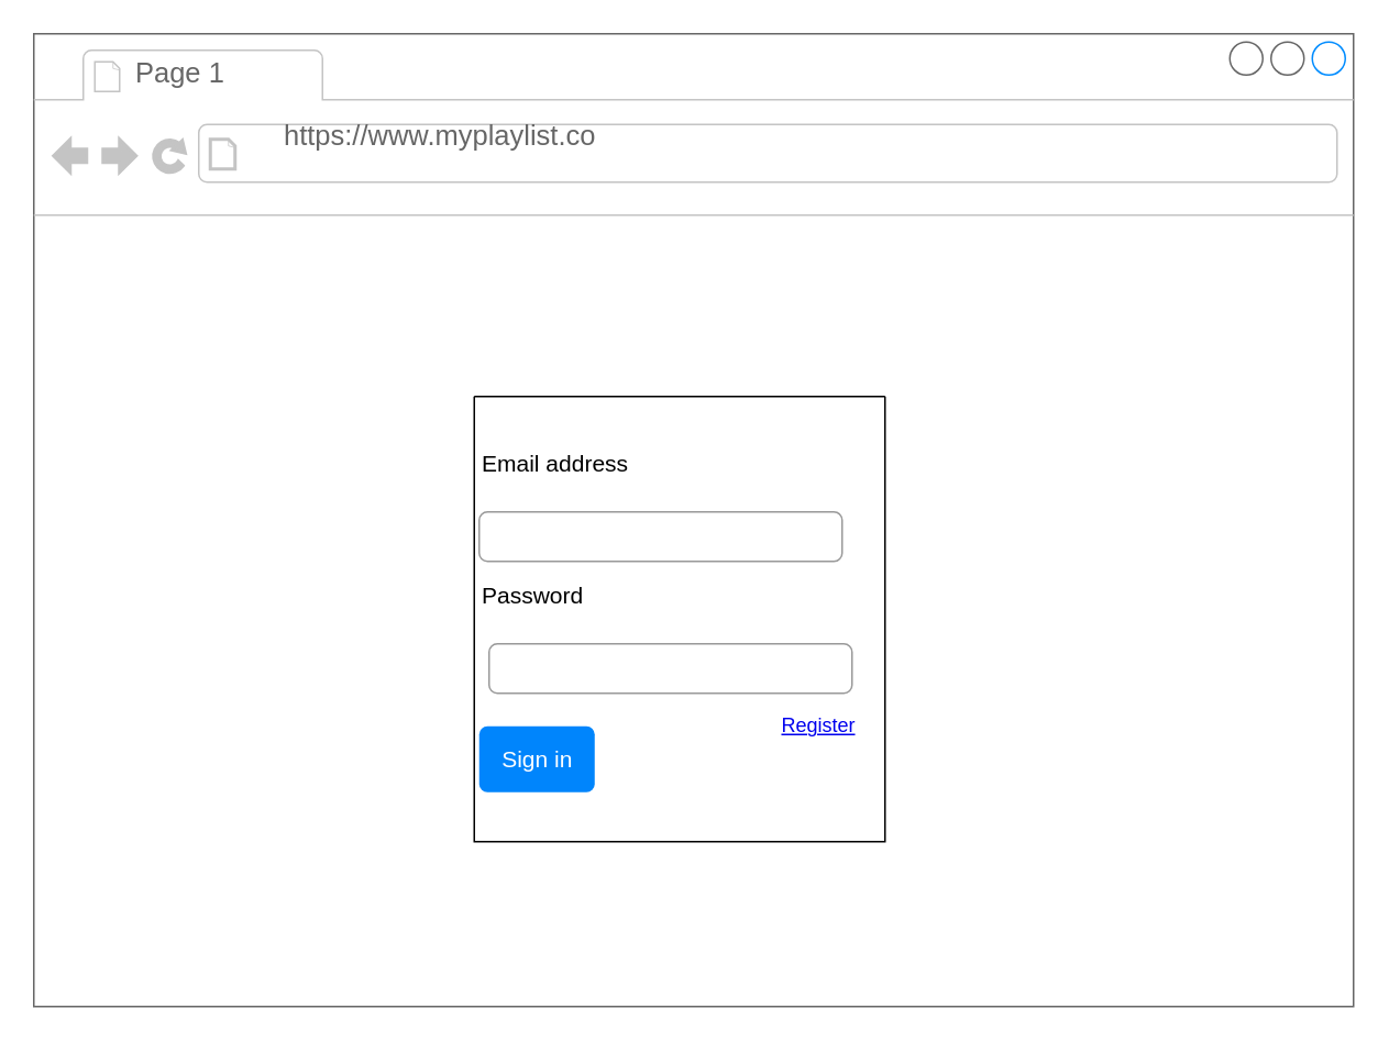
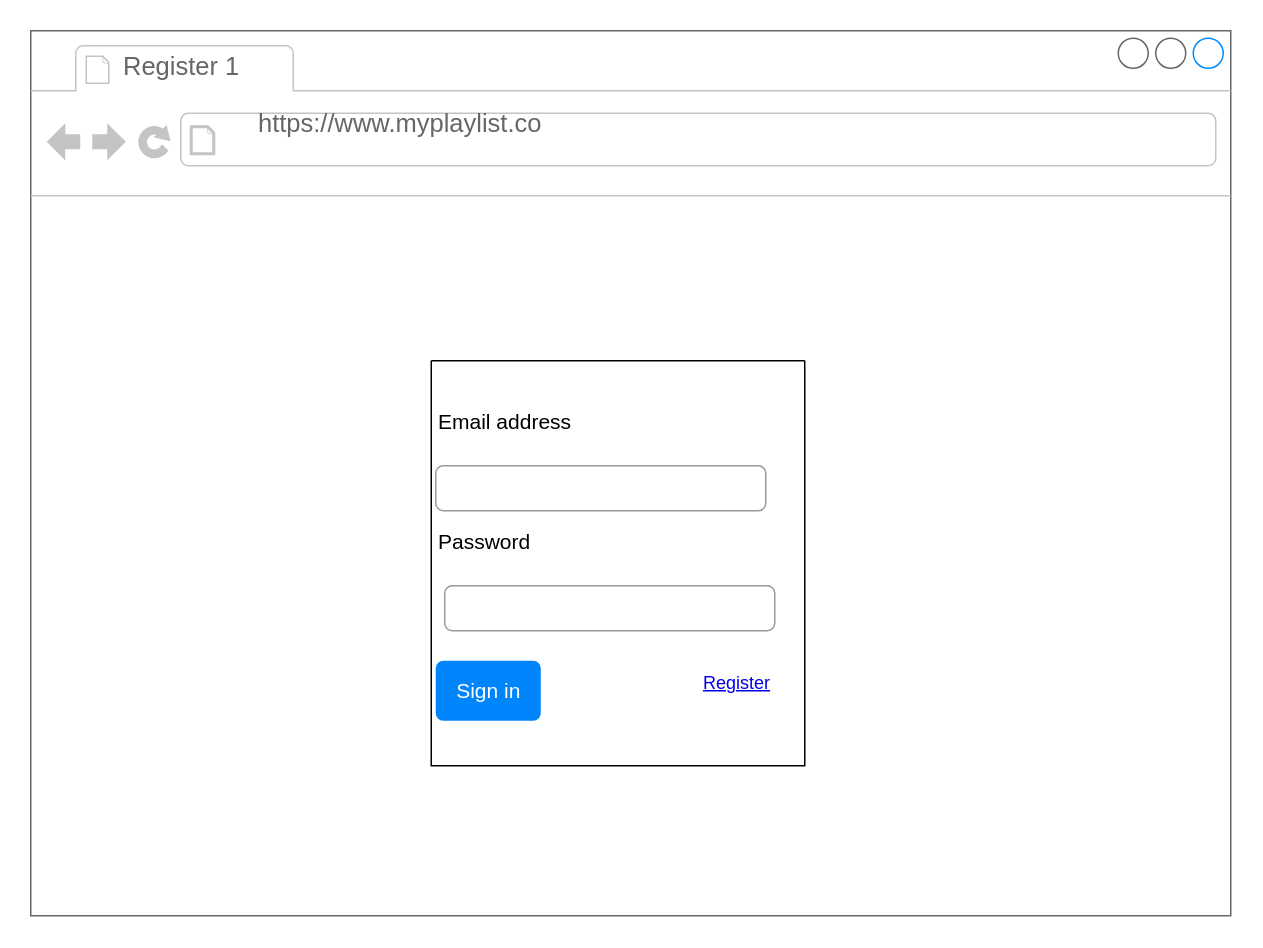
- <mxCell id="3" value="Page 1" style="strokeWidth=1;shadow=0;dashed=0;align=center;html=1;shape=mxgraph.mockup.containers.anchor;fontSize=17;fontColor=#666666;align=left;whiteSpace=wrap;" vertex="1" parent="2"><mxGeometry x="60" y="12" width="110" height="26" as="geometry" /></mxCell>
+ <mxCell id="3" value="Register 1" style="strokeWidth=1;shadow=0;dashed=0;align=center;html=1;shape=mxgraph.mockup.containers.anchor;fontSize=17;fontColor=#666666;align=left;whiteSpace=wrap;" vertex="1" parent="2"><mxGeometry x="60" y="12" width="110" height="26" as="geometry" /></mxCell>
- <mxCell id="10" value="Register" style="text;html=1;strokeColor=none;fillColor=none;whiteSpace=wrap;align=center;verticalAlign=middle;fontColor=#0000EE;fontStyle=4;" vertex="1" parent="1"><mxGeometry x="466" y="420" width="60" height="40" as="geometry" /></mxCell>
+ <mxCell id="10" value="Register" style="text;html=1;strokeColor=none;fillColor=none;whiteSpace=wrap;align=center;verticalAlign=middle;fontColor=#0000EE;fontStyle=4;" vertex="1" parent="1"><mxGeometry x="461" y="435" width="60" height="40" as="geometry" /></mxCell>
